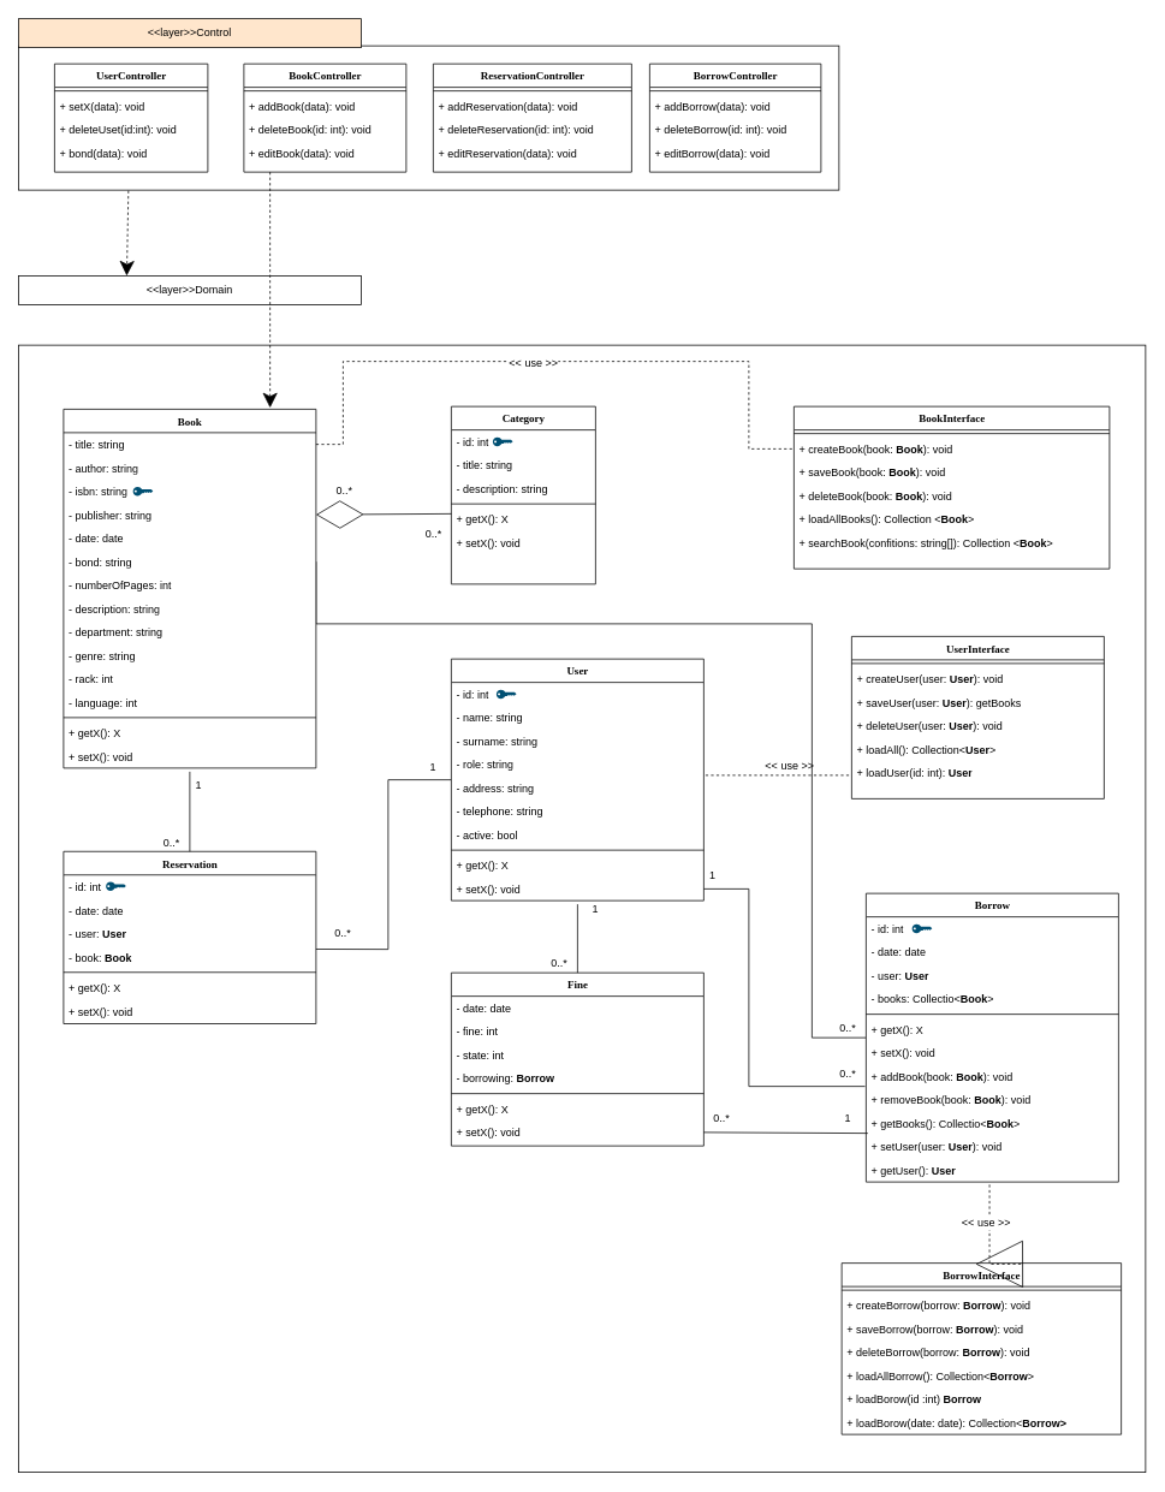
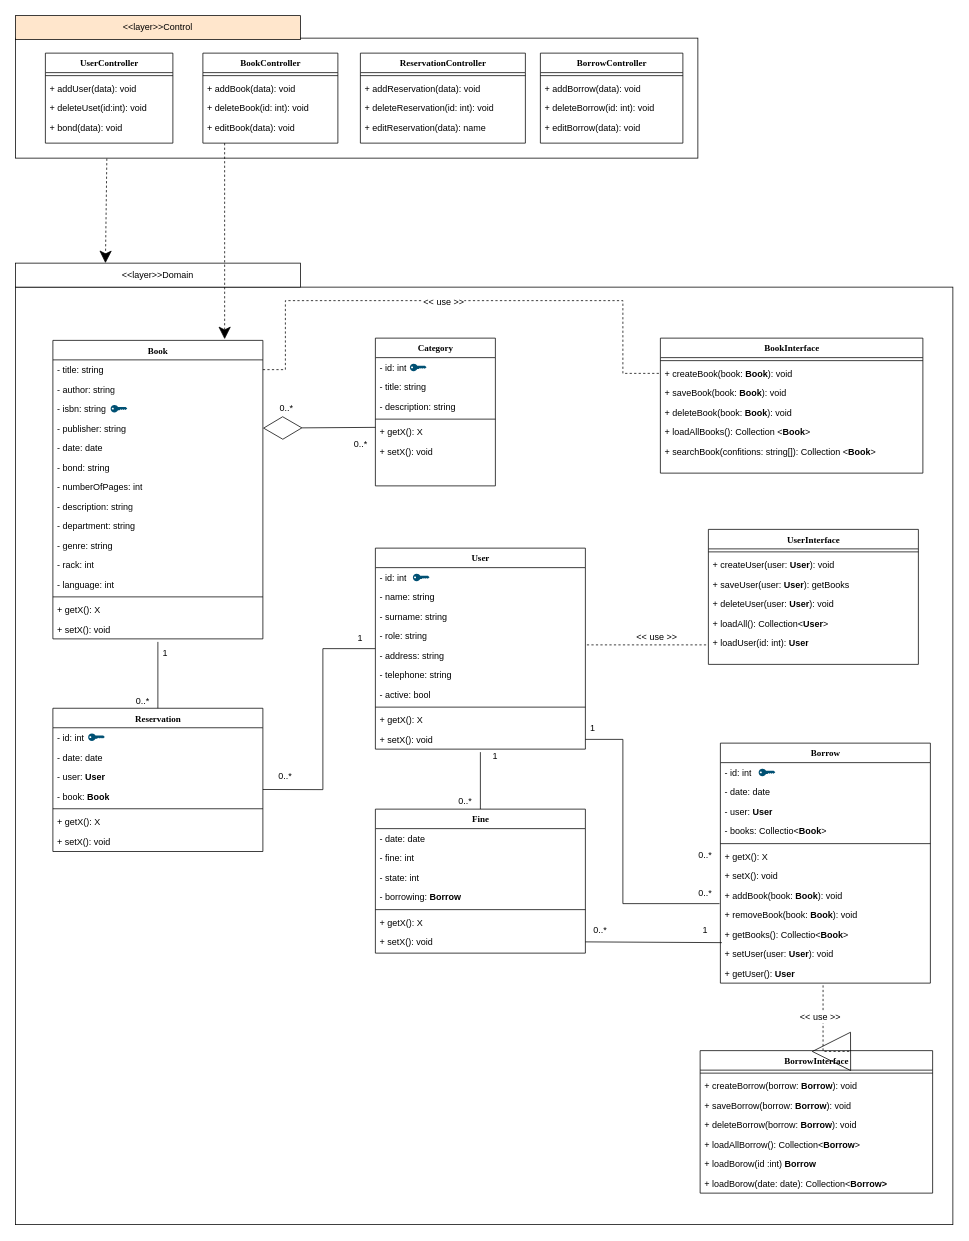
- <mxCell id="121" value="+ setX(data): void" style="text;html=1;strokeColor=none;fillColor=none;align=left;verticalAlign=top;spacingLeft=4;spacingRight=4;whiteSpace=wrap;overflow=hidden;rotatable=0;points=[[0,0.5],[1,0.5]];portConstraint=eastwest;" parent="119" vertex="1"><mxGeometry y="34" width="170" height="26" as="geometry" /></mxCell>
+ <mxCell id="121" value="+ addUser(data): void" style="text;html=1;strokeColor=none;fillColor=none;align=left;verticalAlign=top;spacingLeft=4;spacingRight=4;whiteSpace=wrap;overflow=hidden;rotatable=0;points=[[0,0.5],[1,0.5]];portConstraint=eastwest;" parent="119" vertex="1"><mxGeometry y="34" width="170" height="26" as="geometry" /></mxCell>
- <mxCell id="133" value="+ editReservation(data): void" style="text;html=1;strokeColor=none;fillColor=none;align=left;verticalAlign=top;spacingLeft=4;spacingRight=4;whiteSpace=wrap;overflow=hidden;rotatable=0;points=[[0,0.5],[1,0.5]];portConstraint=eastwest;" parent="129" vertex="1"><mxGeometry y="86" width="220" height="26" as="geometry" /></mxCell>
+ <mxCell id="133" value="+ editReservation(data): name" style="text;html=1;strokeColor=none;fillColor=none;align=left;verticalAlign=top;spacingLeft=4;spacingRight=4;whiteSpace=wrap;overflow=hidden;rotatable=0;points=[[0,0.5],[1,0.5]];portConstraint=eastwest;" parent="129" vertex="1"><mxGeometry y="86" width="220" height="26" as="geometry" /></mxCell>
- <mxCell id="116" value="&amp;lt;&amp;lt;layer&amp;gt;&amp;gt;Domain" style="rounded=0;whiteSpace=wrap;html=1;" parent="1" vertex="1"><mxGeometry x="20" y="305" width="380" height="32" as="geometry" /></mxCell>
+ <mxCell id="116" value="&amp;lt;&amp;lt;layer&amp;gt;&amp;gt;Domain" style="rounded=0;whiteSpace=wrap;html=1;" parent="1" vertex="1"><mxGeometry x="20" y="350" width="380" height="32" as="geometry" /></mxCell>
- <mxCell id="6" value="" style="edgeStyle=orthogonalEdgeStyle;rounded=0;orthogonalLoop=1;jettySize=auto;html=1;startArrow=none;startFill=0;startSize=25;sourcePerimeterSpacing=4;endArrow=none;endFill=0;endSize=50;strokeColor=#000000;strokeWidth=1;exitX=1;exitY=0.5;exitDx=0;exitDy=0;" parent="1" source="13" target="23" edge="1"><mxGeometry relative="1" as="geometry"><Array as="points"><mxPoint x="350" y="691" /><mxPoint x="900" y="691" /><mxPoint x="900" y="1150" /></Array></mxGeometry></mxCell>
